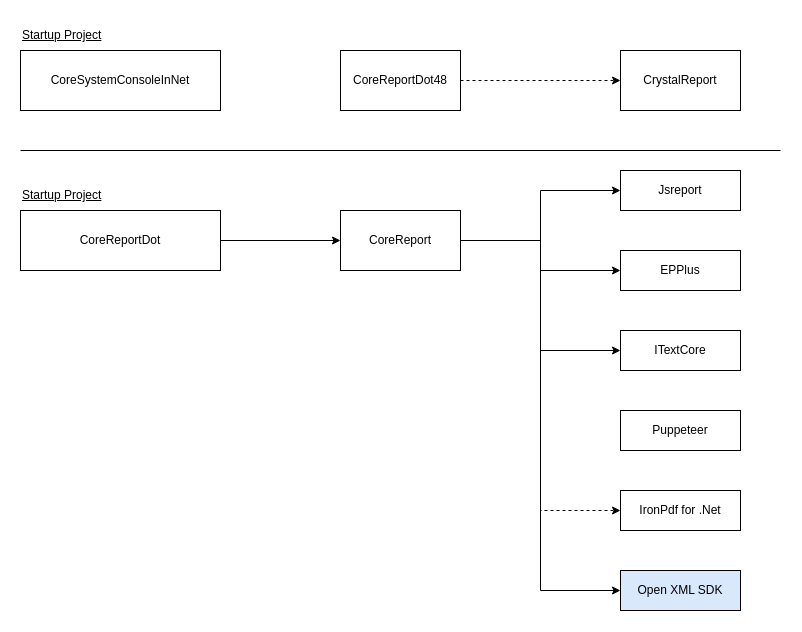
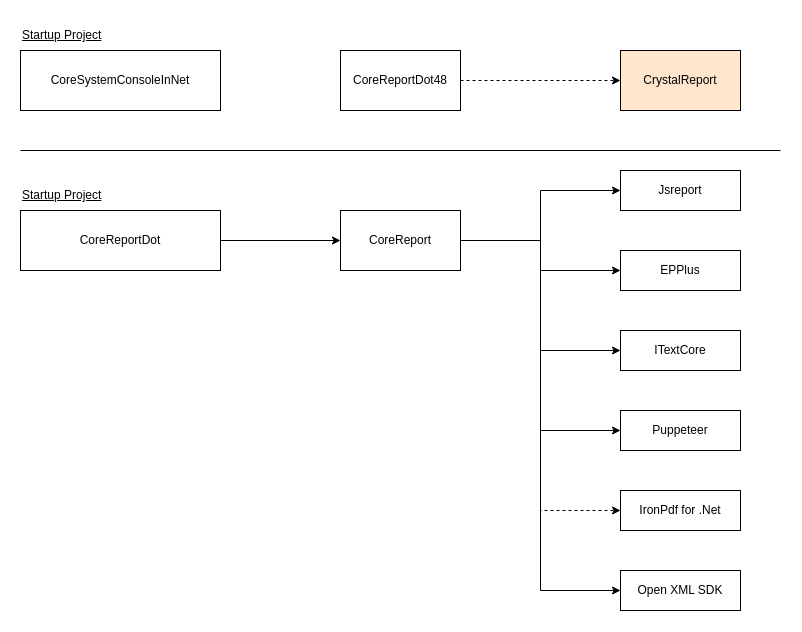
- <mxCell id="5" value="CrystalReport" style="rounded=0;whiteSpace=wrap;html=1;" vertex="1" parent="1"><mxGeometry x="620" y="50" width="120" height="60" as="geometry" /></mxCell>
+ <mxCell id="5" value="CrystalReport" style="rounded=0;whiteSpace=wrap;html=1;fillColor=#ffe6cc;" vertex="1" parent="1"><mxGeometry x="620" y="50" width="120" height="60" as="geometry" /></mxCell>
+ <mxCell id="11" style="edgeStyle=orthogonalEdgeStyle;rounded=0;orthogonalLoop=1;jettySize=auto;html=1;entryX=0;entryY=0.5;entryDx=0;entryDy=0;" edge="1" parent="1" source="14" target="18"><mxGeometry relative="1" as="geometry" /></mxCell>
- <mxCell id="20" value="Open XML SDK" style="rounded=0;whiteSpace=wrap;html=1;fillColor=#dae8fc;" vertex="1" parent="1"><mxGeometry x="620" y="570" width="120" height="40" as="geometry" /></mxCell>
+ <mxCell id="20" value="Open XML SDK" style="rounded=0;whiteSpace=wrap;html=1;" vertex="1" parent="1"><mxGeometry x="620" y="570" width="120" height="40" as="geometry" /></mxCell>
